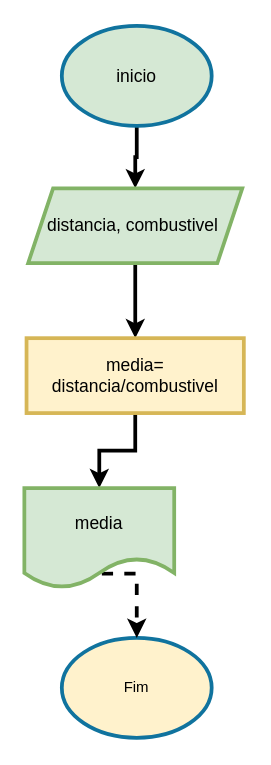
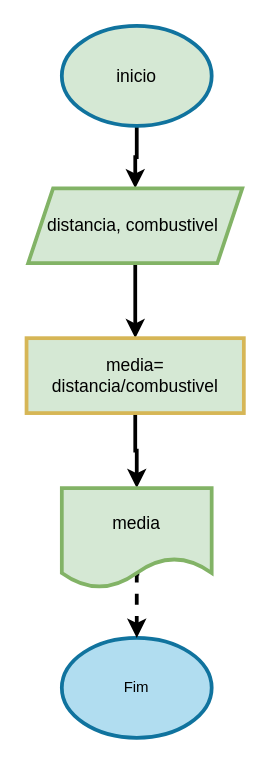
- <mxCell id="8" value="media= distancia/combustivel" style="whiteSpace=wrap;html=1;fillColor=#fff2cc;strokeColor=#d6b656;strokeWidth=3;fontSize=14;" vertex="1" parent="1"><mxGeometry x="20.75" y="270" width="174" height="60" as="geometry" /></mxCell>
+ <mxCell id="8" value="media= distancia/combustivel" style="whiteSpace=wrap;html=1;fillColor=#d5e8d4;strokeColor=#d6b656;strokeWidth=3;fontSize=14;" vertex="1" parent="1"><mxGeometry x="20.75" y="270" width="174" height="60" as="geometry" /></mxCell>
- <mxCell id="10" value="media" style="shape=document;whiteSpace=wrap;html=1;boundedLbl=1;fillColor=#d5e8d4;strokeColor=#82b366;strokeWidth=3;fontSize=14;" vertex="1" parent="1"><mxGeometry x="19" y="390" width="120" height="80" as="geometry" /></mxCell>
+ <mxCell id="10" value="media" style="shape=document;whiteSpace=wrap;html=1;boundedLbl=1;fillColor=#d5e8d4;strokeColor=#82b366;strokeWidth=3;fontSize=14;" vertex="1" parent="1"><mxGeometry x="49" y="390" width="120" height="80" as="geometry" /></mxCell>
- <mxCell id="4" value="Fim" style="ellipse;whiteSpace=wrap;html=1;fillColor=#fff2cc;strokeColor=#10739e;strokeWidth=3;" vertex="1" parent="1"><mxGeometry x="49" y="510" width="120" height="80" as="geometry" /></mxCell>
+ <mxCell id="4" value="Fim" style="ellipse;whiteSpace=wrap;html=1;fillColor=#b1ddf0;strokeColor=#10739e;strokeWidth=3;" vertex="1" parent="1"><mxGeometry x="49" y="510" width="120" height="80" as="geometry" /></mxCell>
